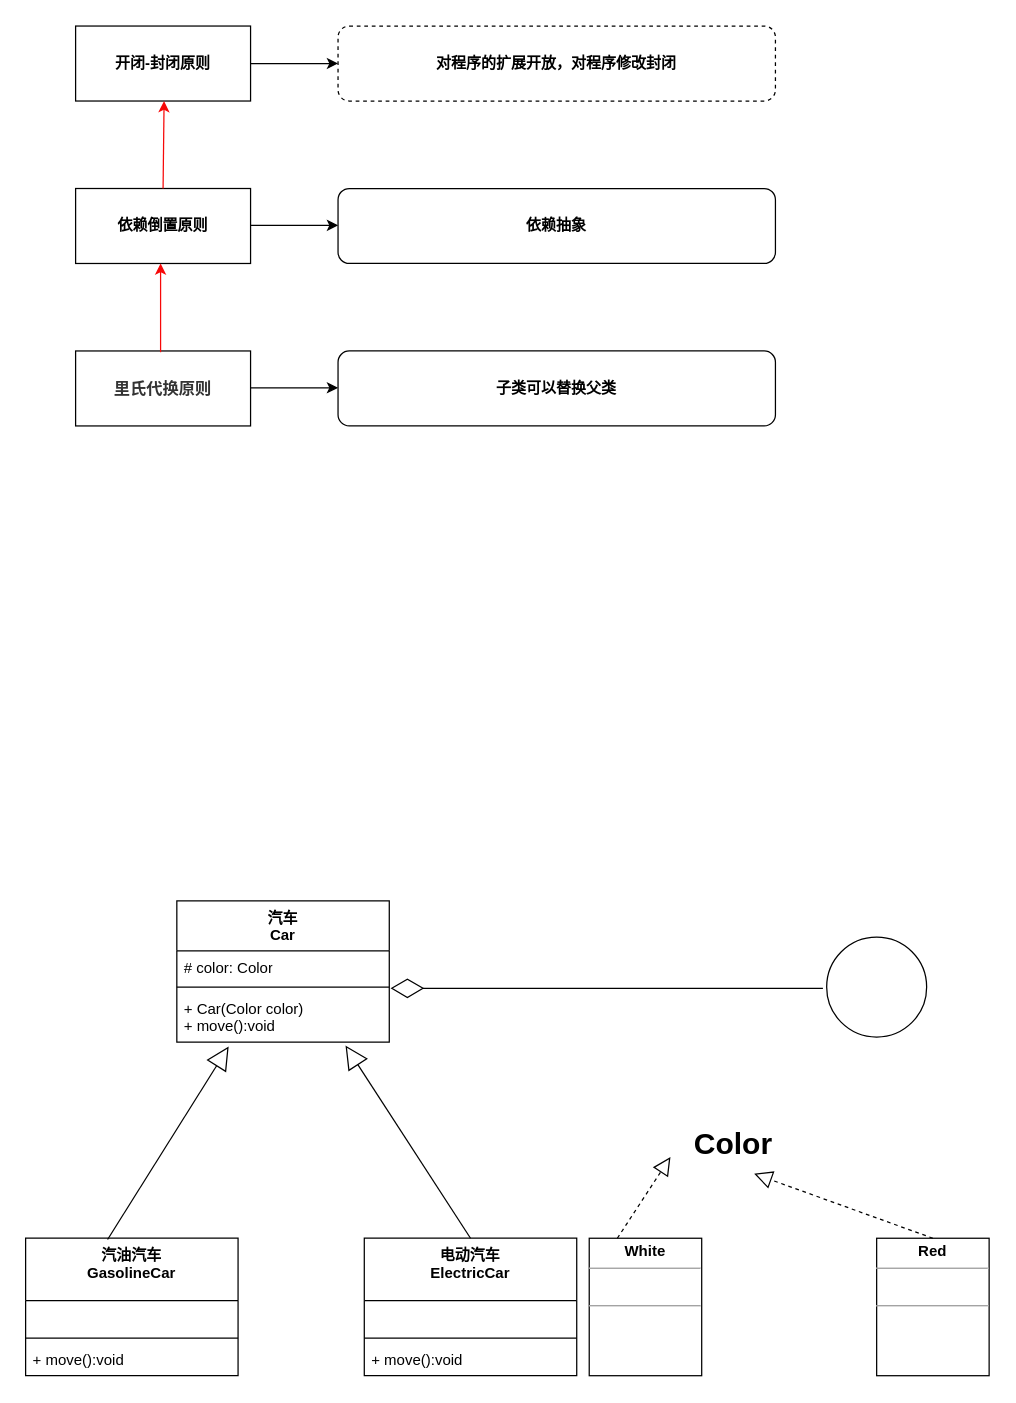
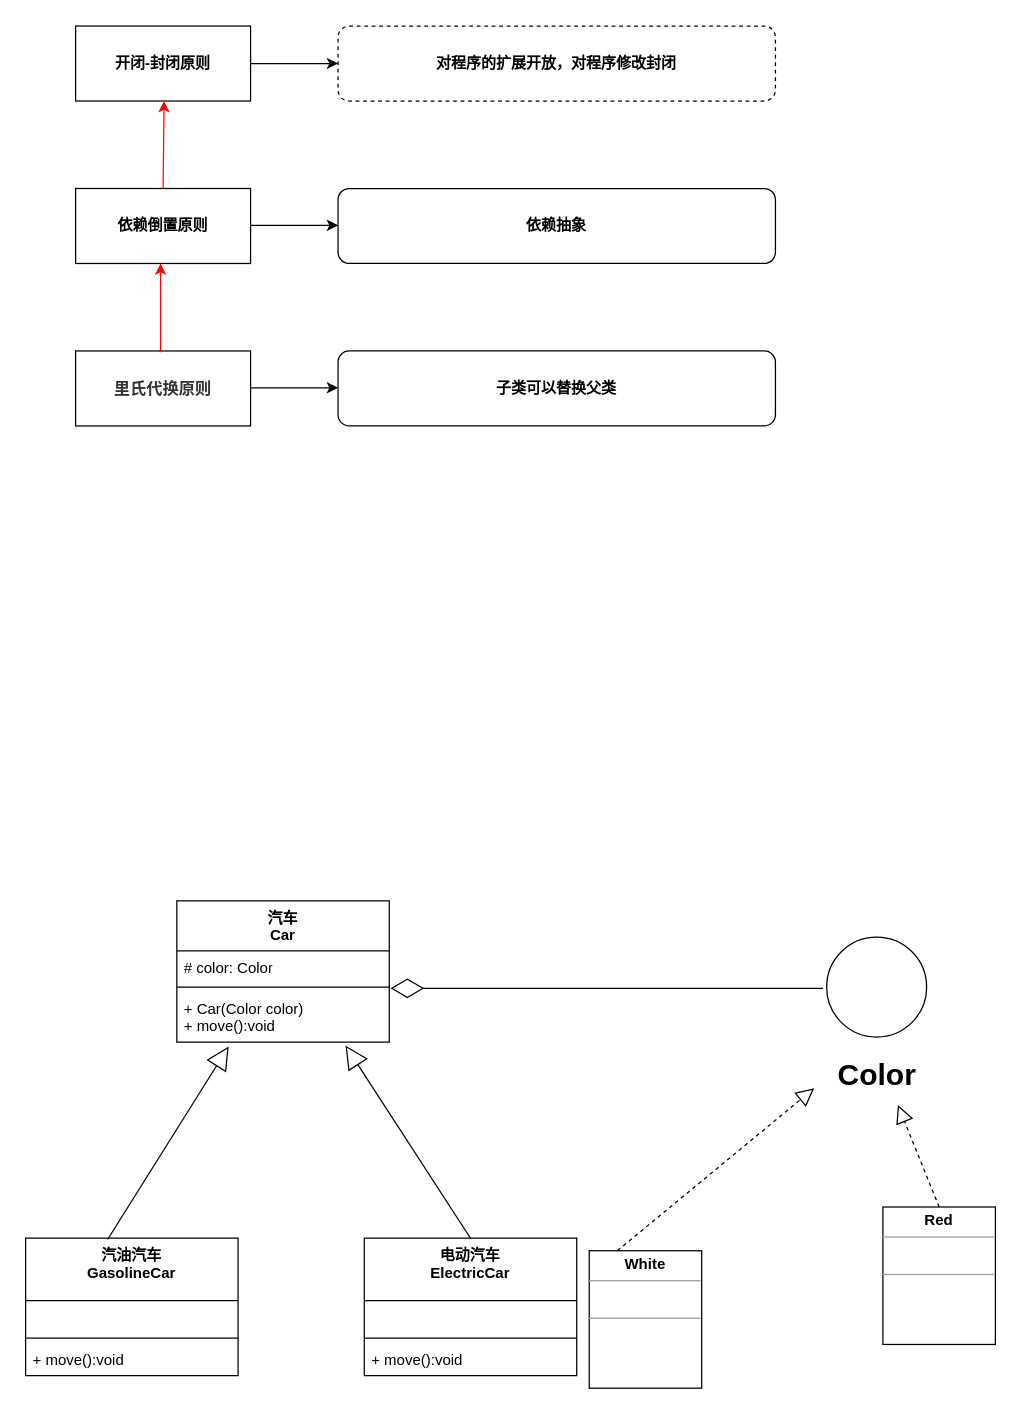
- <mxCell id="31" value="Color" style="text;strokeColor=none;fillColor=none;html=1;fontSize=24;fontStyle=1;verticalAlign=middle;align=center;" vertex="1" parent="1"><mxGeometry x="536" y="895" width="100" height="40" as="geometry" /></mxCell>
+ <mxCell id="31" value="Color" style="text;strokeColor=none;fillColor=none;html=1;fontSize=24;fontStyle=1;verticalAlign=middle;align=center;" vertex="1" parent="1"><mxGeometry x="651" y="840" width="100" height="40" as="geometry" /></mxCell>
- <mxCell id="27" value="&lt;p style=&quot;margin:0px;margin-top:4px;text-align:center;&quot;&gt;&lt;b&gt;White&lt;/b&gt;&lt;/p&gt;&lt;hr size=&quot;1&quot;&gt;&lt;br&gt;&lt;div style=&quot;height:2px;&quot;&gt;&lt;/div&gt;&lt;hr size=&quot;1&quot;&gt;&lt;div style=&quot;height:2px;&quot;&gt;&lt;/div&gt;&lt;div style=&quot;height:2px;&quot;&gt;&lt;br&gt;&lt;/div&gt;&lt;div style=&quot;height:2px;&quot;&gt;&lt;br&gt;&lt;/div&gt;&lt;div style=&quot;height:2px;&quot;&gt;&lt;br&gt;&lt;/div&gt;" style="verticalAlign=top;align=left;overflow=fill;fontSize=12;fontFamily=Helvetica;html=1;whiteSpace=wrap;" vertex="1" parent="1"><mxGeometry x="471" y="990" width="90" height="110" as="geometry" /></mxCell>
+ <mxCell id="27" value="&lt;p style=&quot;margin:0px;margin-top:4px;text-align:center;&quot;&gt;&lt;b&gt;White&lt;/b&gt;&lt;/p&gt;&lt;hr size=&quot;1&quot;&gt;&lt;br&gt;&lt;div style=&quot;height:2px;&quot;&gt;&lt;/div&gt;&lt;hr size=&quot;1&quot;&gt;&lt;div style=&quot;height:2px;&quot;&gt;&lt;/div&gt;&lt;div style=&quot;height:2px;&quot;&gt;&lt;br&gt;&lt;/div&gt;&lt;div style=&quot;height:2px;&quot;&gt;&lt;br&gt;&lt;/div&gt;&lt;div style=&quot;height:2px;&quot;&gt;&lt;br&gt;&lt;/div&gt;" style="verticalAlign=top;align=left;overflow=fill;fontSize=12;fontFamily=Helvetica;html=1;whiteSpace=wrap;" vertex="1" parent="1"><mxGeometry x="471" y="1000" width="90" height="110" as="geometry" /></mxCell>
- <mxCell id="28" value="&lt;p style=&quot;margin:0px;margin-top:4px;text-align:center;&quot;&gt;&lt;b&gt;Red&lt;/b&gt;&lt;/p&gt;&lt;hr size=&quot;1&quot;&gt;&lt;br&gt;&lt;div style=&quot;height:2px;&quot;&gt;&lt;/div&gt;&lt;hr size=&quot;1&quot;&gt;&lt;div style=&quot;height:2px;&quot;&gt;&lt;/div&gt;&lt;div style=&quot;height:2px;&quot;&gt;&lt;br&gt;&lt;/div&gt;&lt;div style=&quot;height:2px;&quot;&gt;&lt;br&gt;&lt;/div&gt;" style="verticalAlign=top;align=left;overflow=fill;fontSize=12;fontFamily=Helvetica;html=1;whiteSpace=wrap;" vertex="1" parent="1"><mxGeometry x="701" y="990" width="90" height="110" as="geometry" /></mxCell>
+ <mxCell id="28" value="&lt;p style=&quot;margin:0px;margin-top:4px;text-align:center;&quot;&gt;&lt;b&gt;Red&lt;/b&gt;&lt;/p&gt;&lt;hr size=&quot;1&quot;&gt;&lt;br&gt;&lt;div style=&quot;height:2px;&quot;&gt;&lt;/div&gt;&lt;hr size=&quot;1&quot;&gt;&lt;div style=&quot;height:2px;&quot;&gt;&lt;/div&gt;&lt;div style=&quot;height:2px;&quot;&gt;&lt;br&gt;&lt;/div&gt;&lt;div style=&quot;height:2px;&quot;&gt;&lt;br&gt;&lt;/div&gt;" style="verticalAlign=top;align=left;overflow=fill;fontSize=12;fontFamily=Helvetica;html=1;whiteSpace=wrap;" vertex="1" parent="1"><mxGeometry x="706" y="965" width="90" height="110" as="geometry" /></mxCell>
